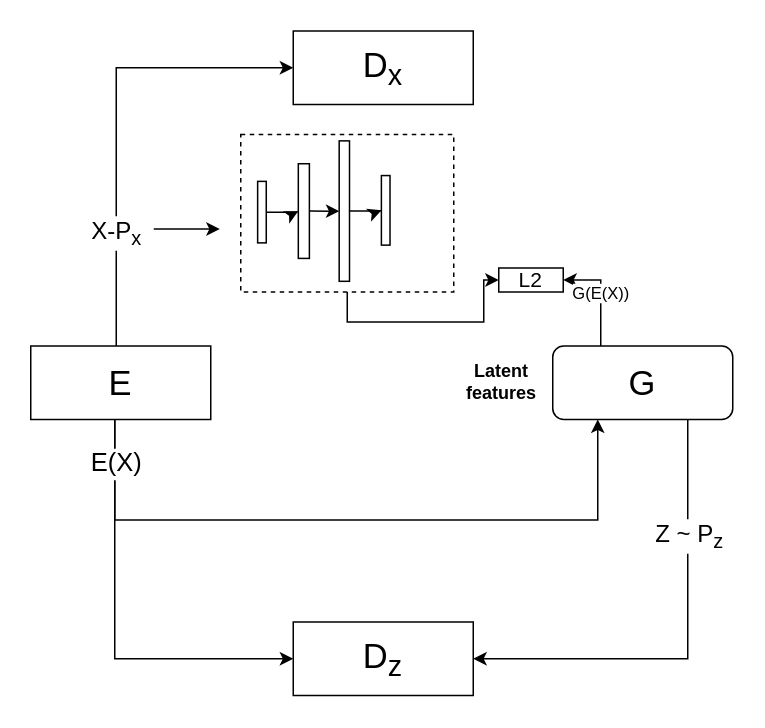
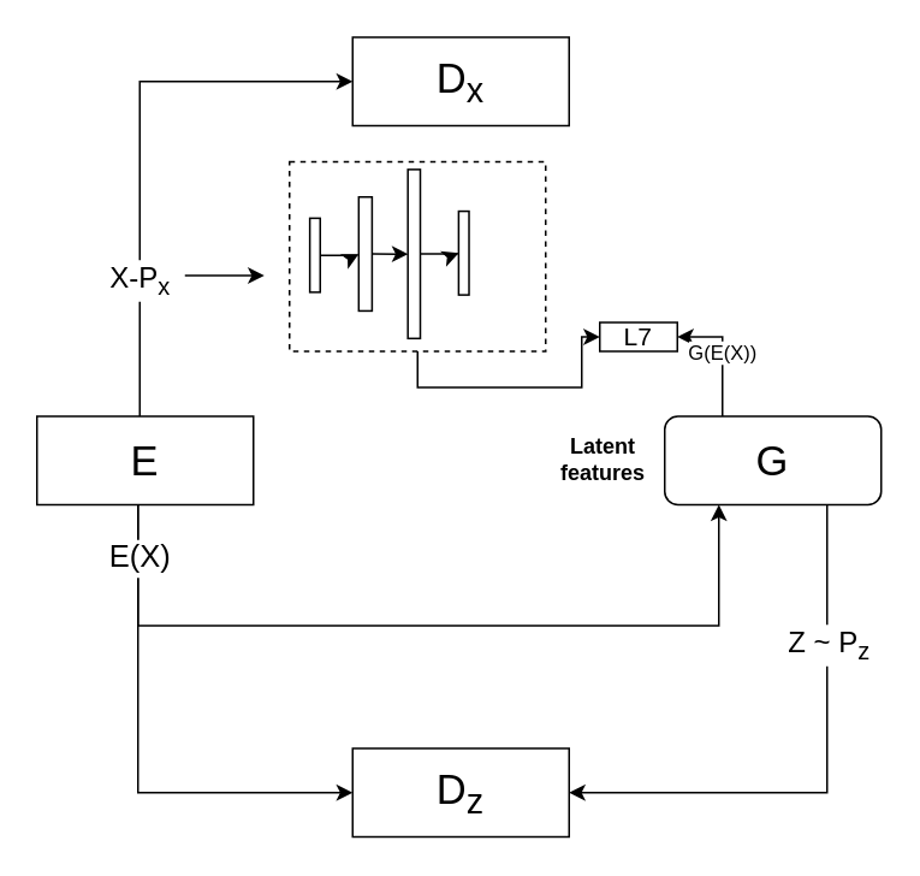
- <mxCell id="25" value="&lt;font style=&quot;font-size: 14px;&quot;&gt;L2&lt;/font&gt;" style="rounded=0;whiteSpace=wrap;html=1;" vertex="1" parent="1"><mxGeometry x="332" y="178" width="43" height="16" as="geometry" /></mxCell>
+ <mxCell id="25" value="&lt;font style=&quot;font-size: 14px;&quot;&gt;L7&lt;/font&gt;" style="rounded=0;whiteSpace=wrap;html=1;" vertex="1" parent="1"><mxGeometry x="332" y="178" width="43" height="16" as="geometry" /></mxCell>
